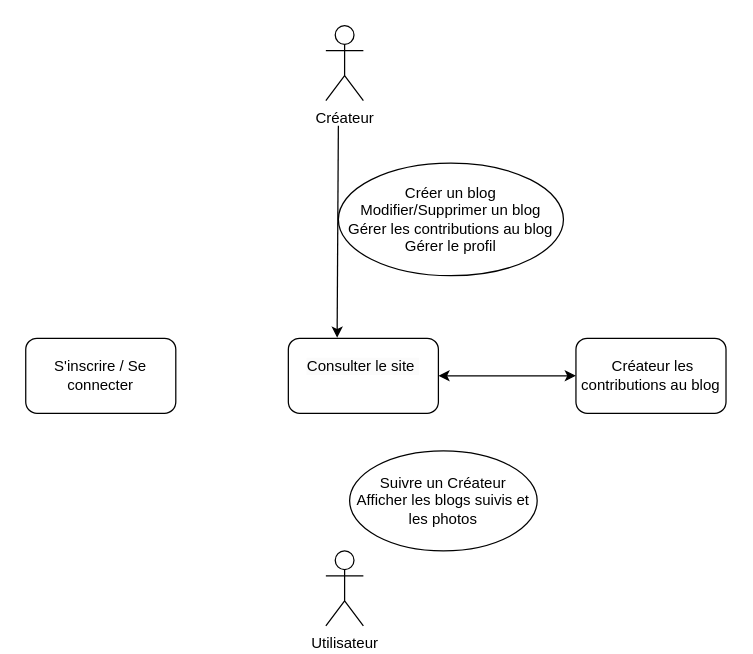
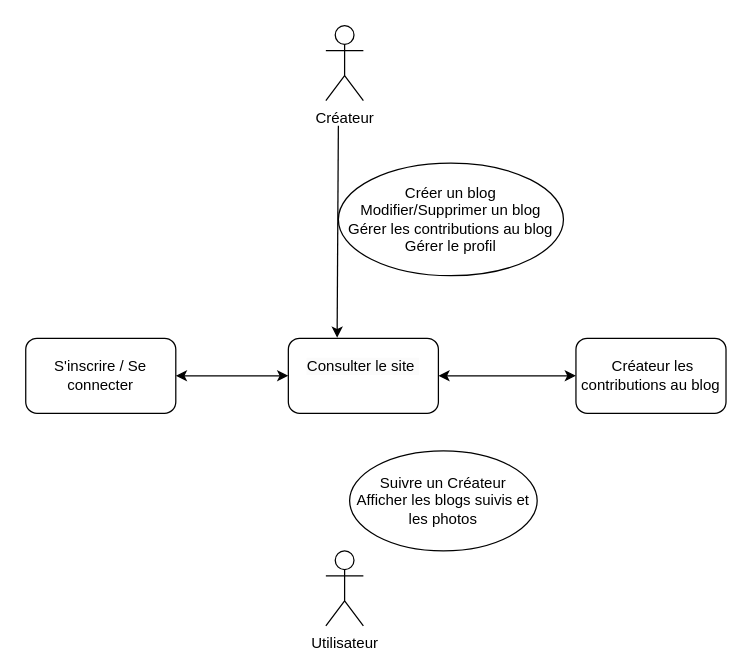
+ <mxCell id="8" value="" style="endArrow=classic;startArrow=classic;html=1;rounded=0;exitX=1;exitY=0.5;exitDx=0;exitDy=0;entryX=0;entryY=0.5;entryDx=0;entryDy=0;" edge="1" parent="1" source="5" target="6"><mxGeometry width="50" height="50" relative="1" as="geometry"><mxPoint x="290" y="280" as="sourcePoint" /><mxPoint x="340" y="230" as="targetPoint" /></mxGeometry></mxCell>
